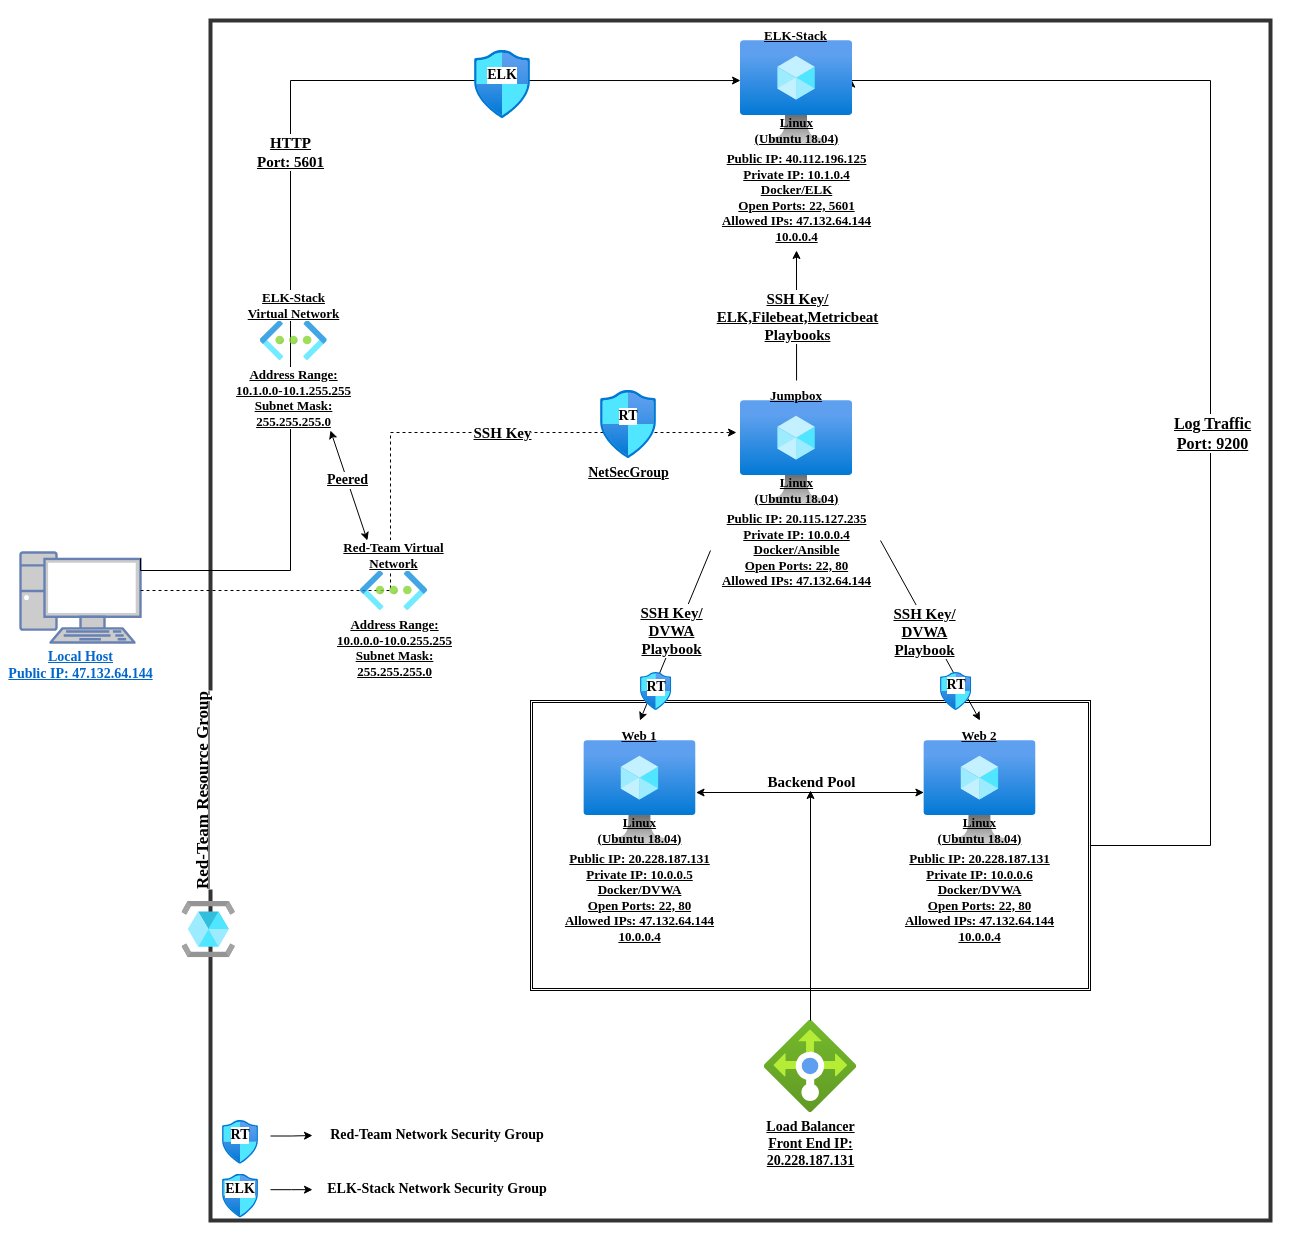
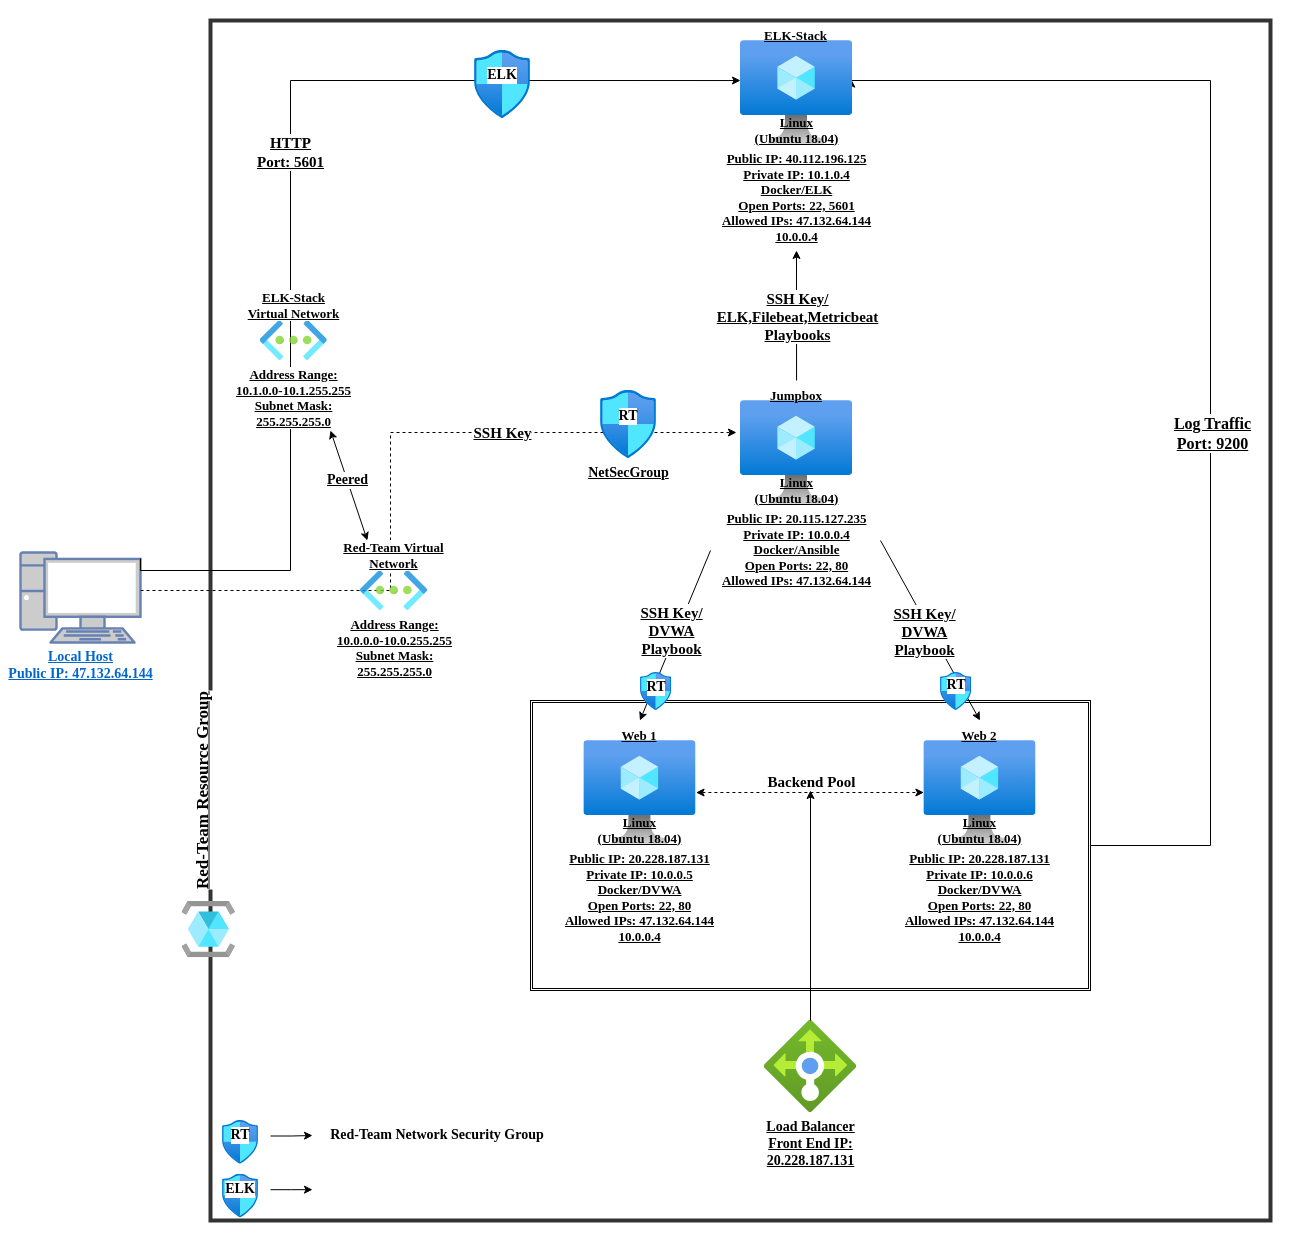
- <mxCell id="30" value="" style="endArrow=classic;startArrow=classic;html=1;rounded=0;fontFamily=Comic Sans MS;fontSize=15;" edge="1" parent="1" source="17" target="13"><mxGeometry width="50" height="50" relative="1" as="geometry"><mxPoint x="890" y="690" as="sourcePoint" /><mxPoint x="940" y="640" as="targetPoint" /></mxGeometry></mxCell>
+ <mxCell id="30" value="" style="endArrow=classic;startArrow=classic;html=1;rounded=0;fontFamily=Comic Sans MS;fontSize=15;dashed=1;" edge="1" parent="1" source="17" target="13"><mxGeometry width="50" height="50" relative="1" as="geometry"><mxPoint x="890" y="690" as="sourcePoint" /><mxPoint x="940" y="640" as="targetPoint" /></mxGeometry></mxCell>
- <mxCell id="59" value="&lt;b&gt;ELK-Stack Network Security Group&lt;/b&gt;" style="text;html=1;strokeColor=none;fillColor=none;align=center;verticalAlign=middle;whiteSpace=wrap;rounded=0;labelBackgroundColor=default;fontFamily=Comic Sans MS;fontSize=14;fontColor=default;" vertex="1" parent="55"><mxGeometry x="102" width="250" height="30" as="geometry" /></mxCell>
